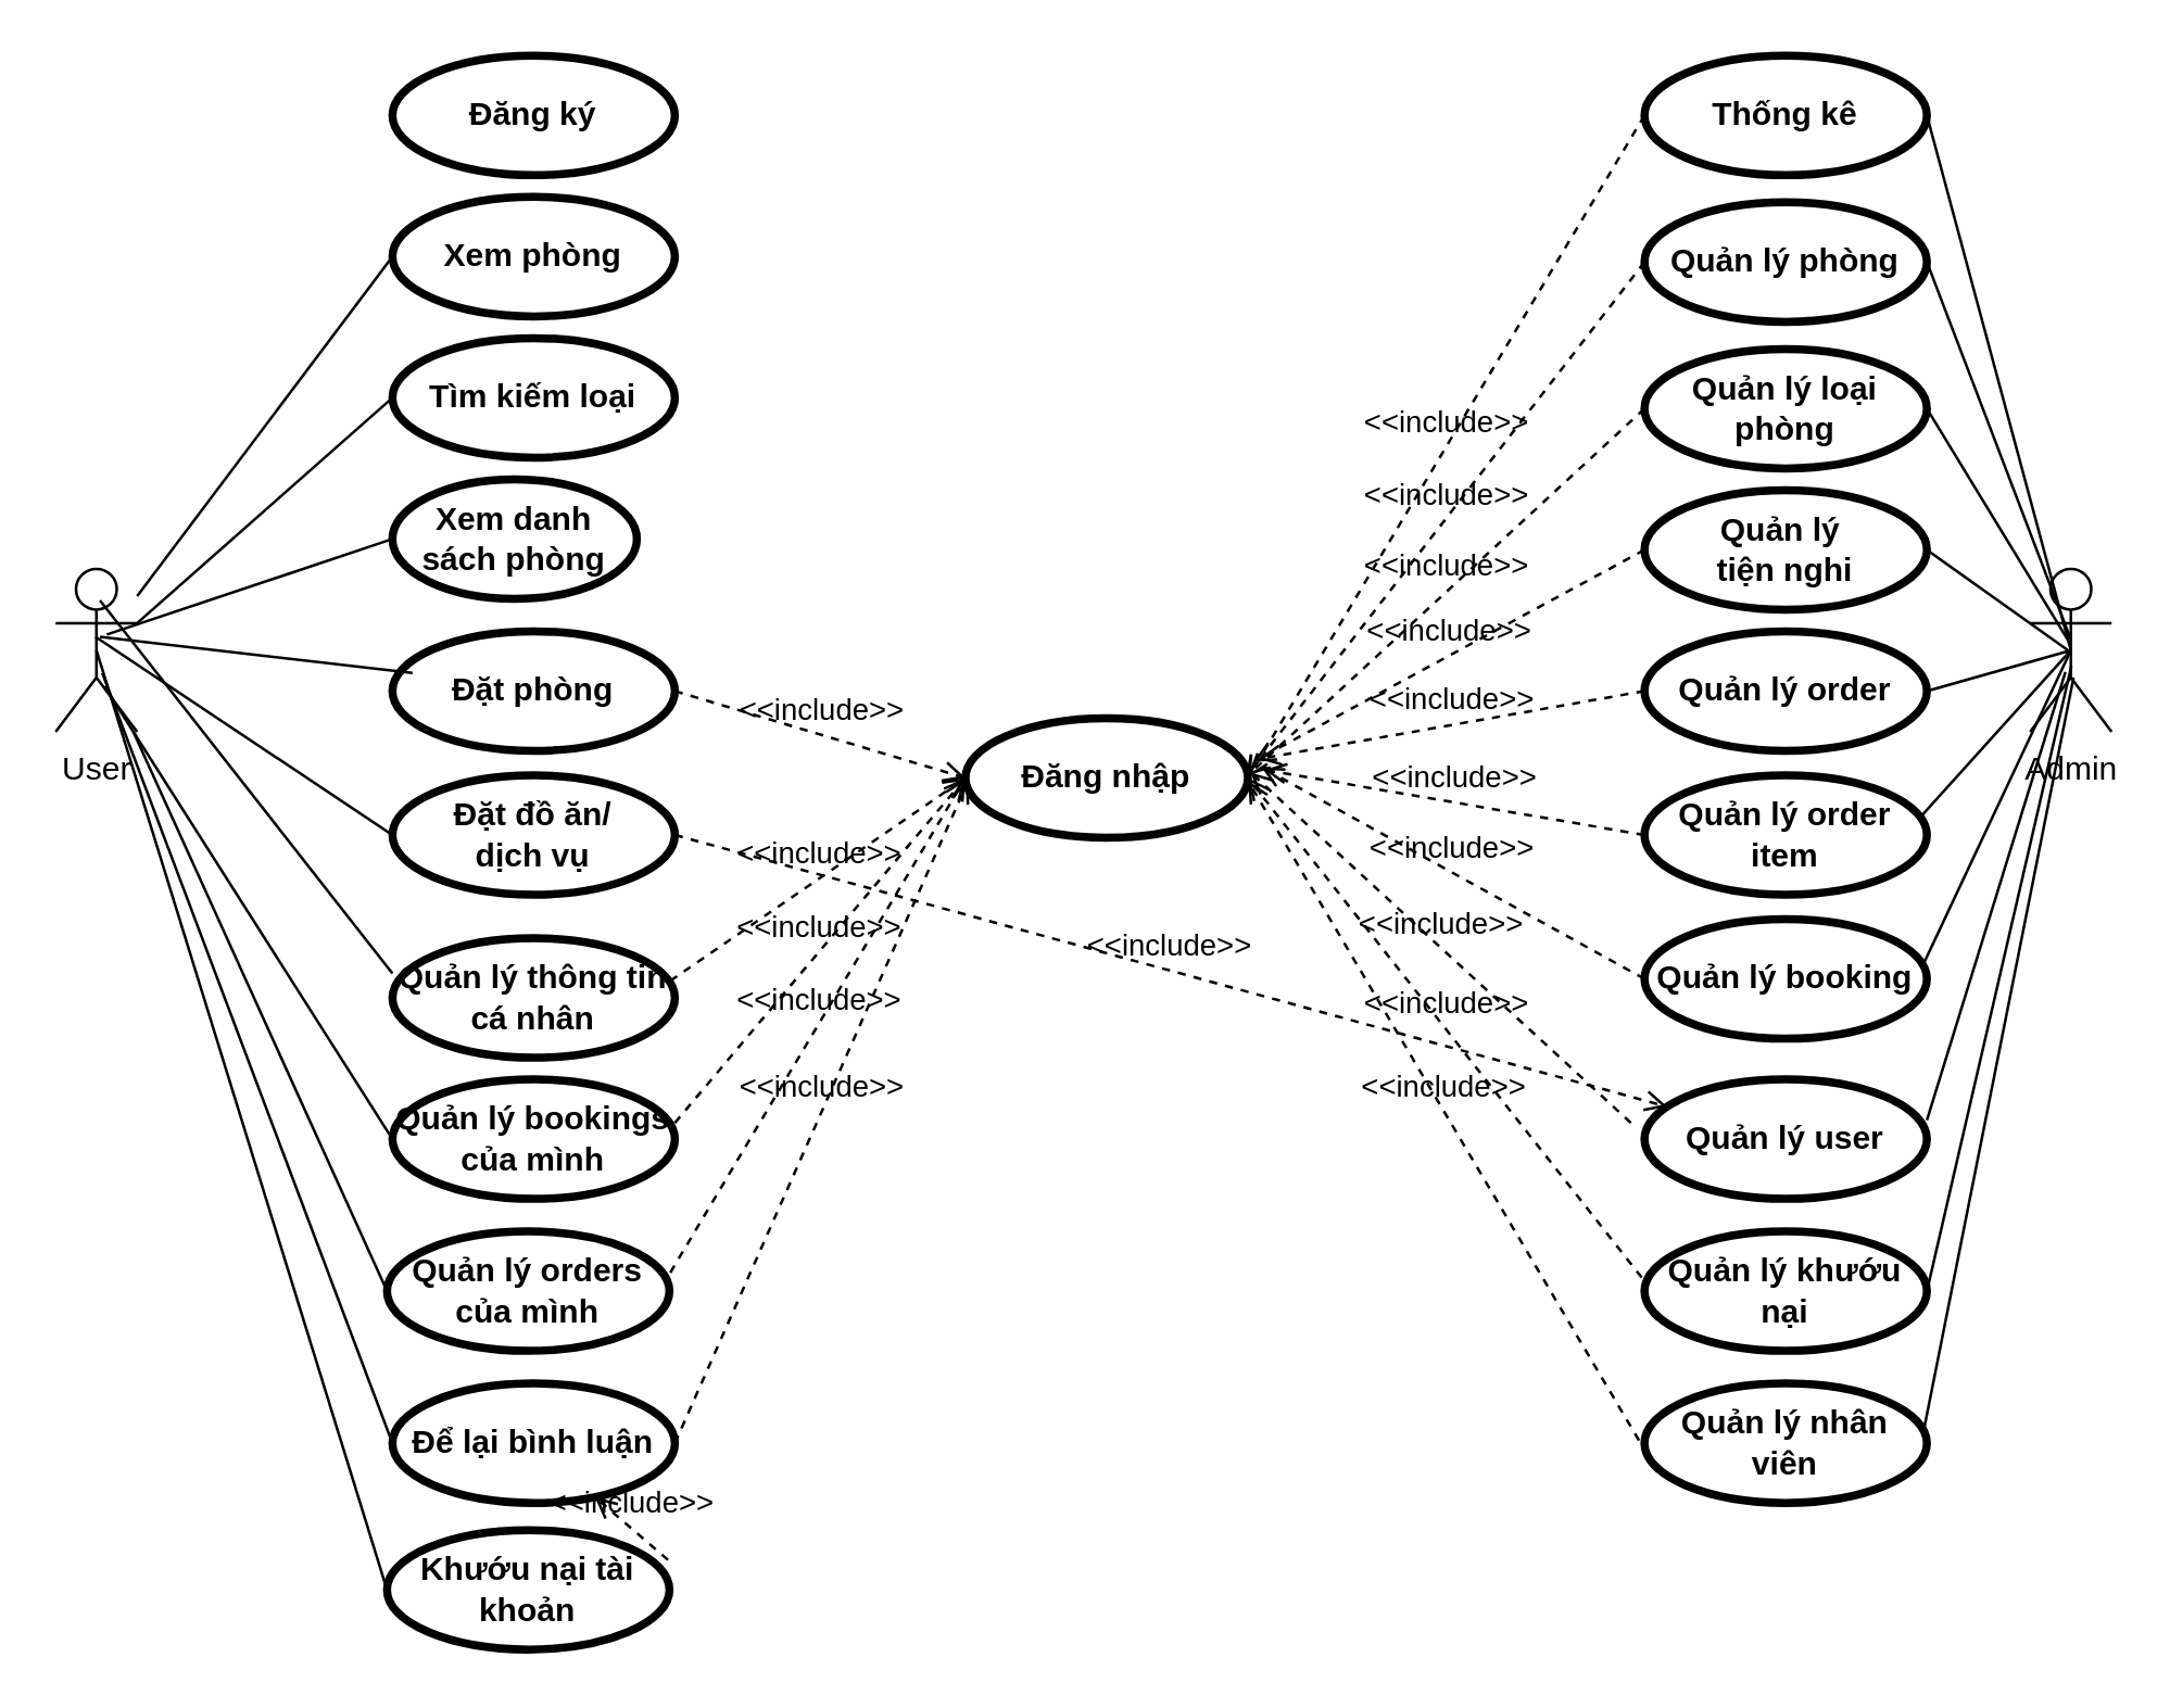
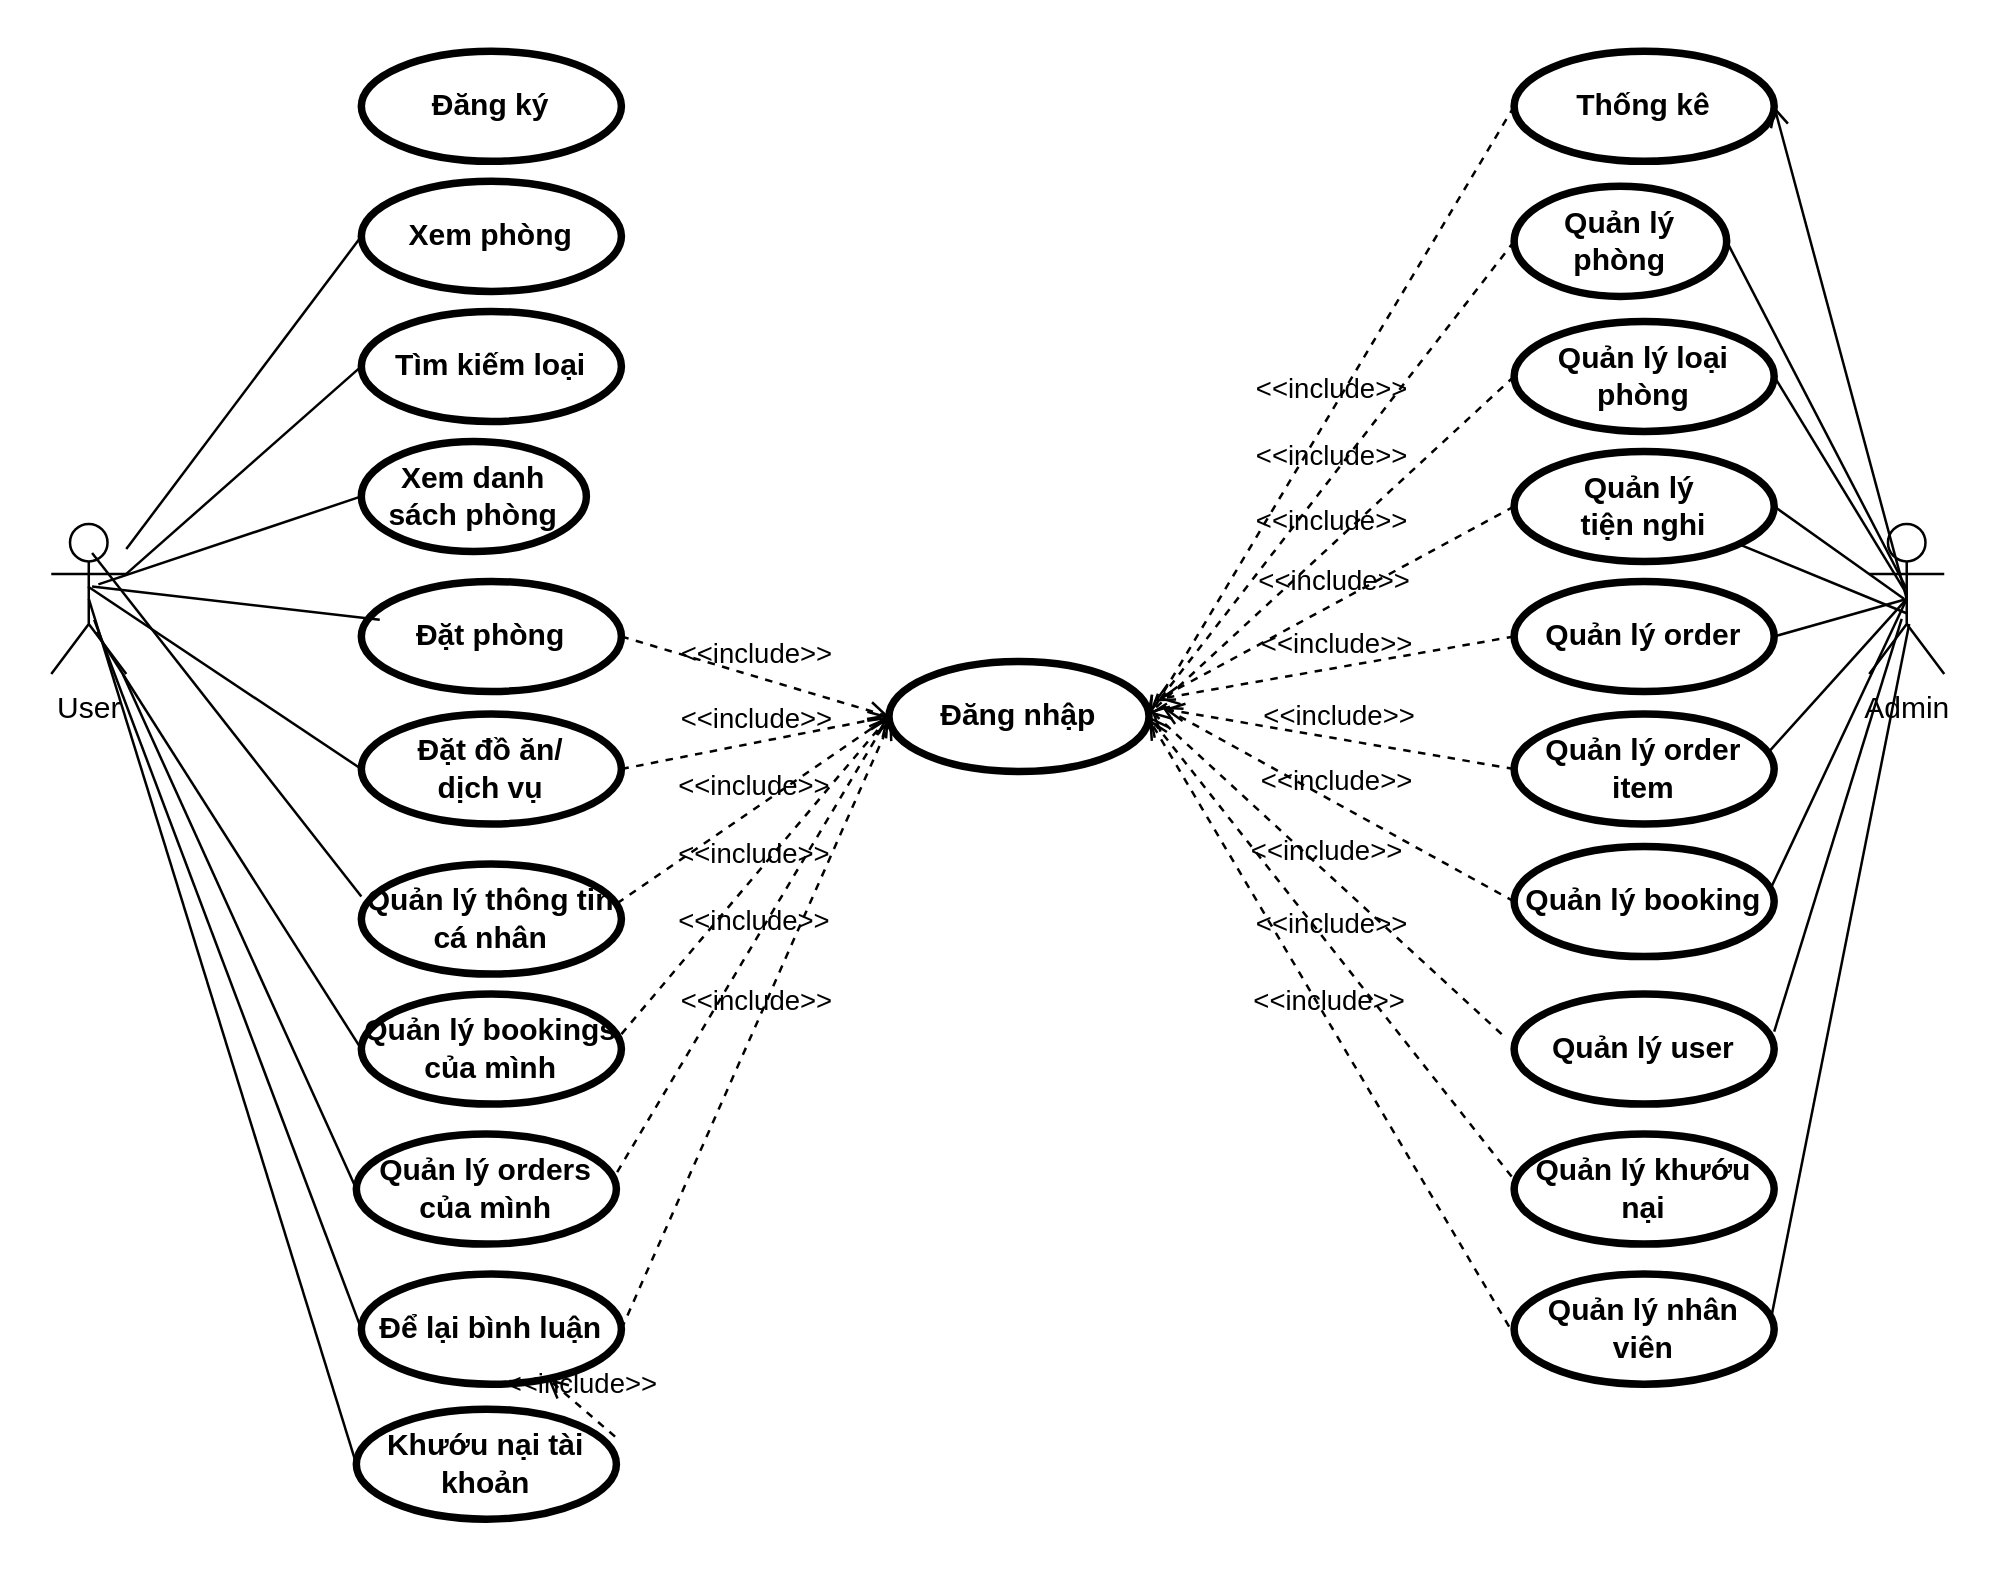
- <mxCell id="53" value="" style="endArrow=none;html=1;rounded=0;entryX=1;entryY=0.5;entryDx=0;entryDy=0;exitX=0.5;exitY=0.5;exitDx=0;exitDy=0;exitPerimeter=0;" edge="1" parent="1" source="3" target="33"><mxGeometry width="50" height="50" relative="1" as="geometry"><mxPoint x="60" y="239" as="sourcePoint" /><mxPoint x="154" y="156" as="targetPoint" /></mxGeometry></mxCell>
+ <mxCell id="53" value="" style="endArrow=open;html=1;rounded=0;entryX=1;entryY=0.5;entryDx=0;entryDy=0;exitX=0.5;exitY=0.5;exitDx=0;exitDy=0;exitPerimeter=0;" edge="1" parent="1" source="3" target="33"><mxGeometry width="50" height="50" relative="1" as="geometry"><mxPoint x="60" y="239" as="sourcePoint" /><mxPoint x="154" y="156" as="targetPoint" /></mxGeometry></mxCell>
- <mxCell id="34" value="Quản lý phòng" style="shape=ellipse;html=1;strokeWidth=3;fontStyle=1;whiteSpace=wrap;align=center;perimeter=ellipsePerimeter;" vertex="1" parent="1"><mxGeometry x="605" y="74" width="104" height="44" as="geometry" /></mxCell>
+ <mxCell id="34" value="Quản lý phòng" style="shape=ellipse;html=1;strokeWidth=3;fontStyle=1;whiteSpace=wrap;align=center;perimeter=ellipsePerimeter;" vertex="1" parent="1"><mxGeometry x="605" y="74" width="85" height="44" as="geometry" /></mxCell>
- <mxCell id="25" value="&amp;lt;&amp;lt;include&amp;gt;&amp;gt;" style="edgeStyle=none;html=1;endArrow=open;verticalAlign=bottom;dashed=1;labelBackgroundColor=none;rounded=0;exitX=1;exitY=0.5;exitDx=0;exitDy=0;" edge="1" parent="1" source="10" target="40"><mxGeometry width="160" relative="1" as="geometry"><mxPoint x="258" y="264" as="sourcePoint" /><mxPoint x="365" y="296" as="targetPoint" /></mxGeometry></mxCell>
+ <mxCell id="25" value="&amp;lt;&amp;lt;include&amp;gt;&amp;gt;" style="edgeStyle=none;html=1;endArrow=open;verticalAlign=bottom;dashed=1;labelBackgroundColor=none;rounded=0;exitX=1;exitY=0.5;exitDx=0;exitDy=0;entryX=0;entryY=0.5;entryDx=0;entryDy=0;" edge="1" parent="1" source="10" target="4"><mxGeometry width="160" relative="1" as="geometry"><mxPoint x="258" y="264" as="sourcePoint" /><mxPoint x="365" y="296" as="targetPoint" /></mxGeometry></mxCell>
- <mxCell id="61" value="" style="endArrow=none;html=1;rounded=0;entryX=1;entryY=0.5;entryDx=0;entryDy=0;exitX=0.506;exitY=0.597;exitDx=0;exitDy=0;exitPerimeter=0;" edge="1" parent="1" source="3" target="41"><mxGeometry width="50" height="50" relative="1" as="geometry"><mxPoint x="770" y="257" as="sourcePoint" /><mxPoint x="719" y="422" as="targetPoint" /></mxGeometry></mxCell>
+ <mxCell id="61" value="" style="endArrow=none;html=1;rounded=0;exitX=0.506;exitY=0.597;exitDx=0;exitDy=0;exitPerimeter=0;" edge="1" parent="1" source="3" target="36"><mxGeometry width="50" height="50" relative="1" as="geometry"><mxPoint x="770" y="257" as="sourcePoint" /><mxPoint x="719" y="422" as="targetPoint" /></mxGeometry></mxCell>
